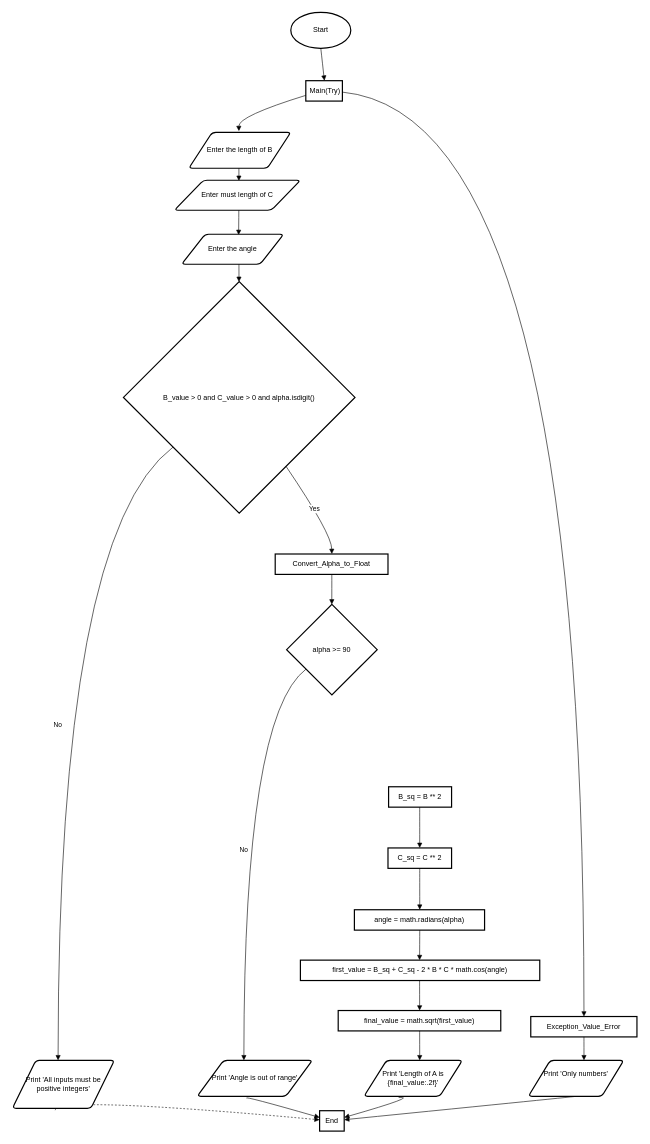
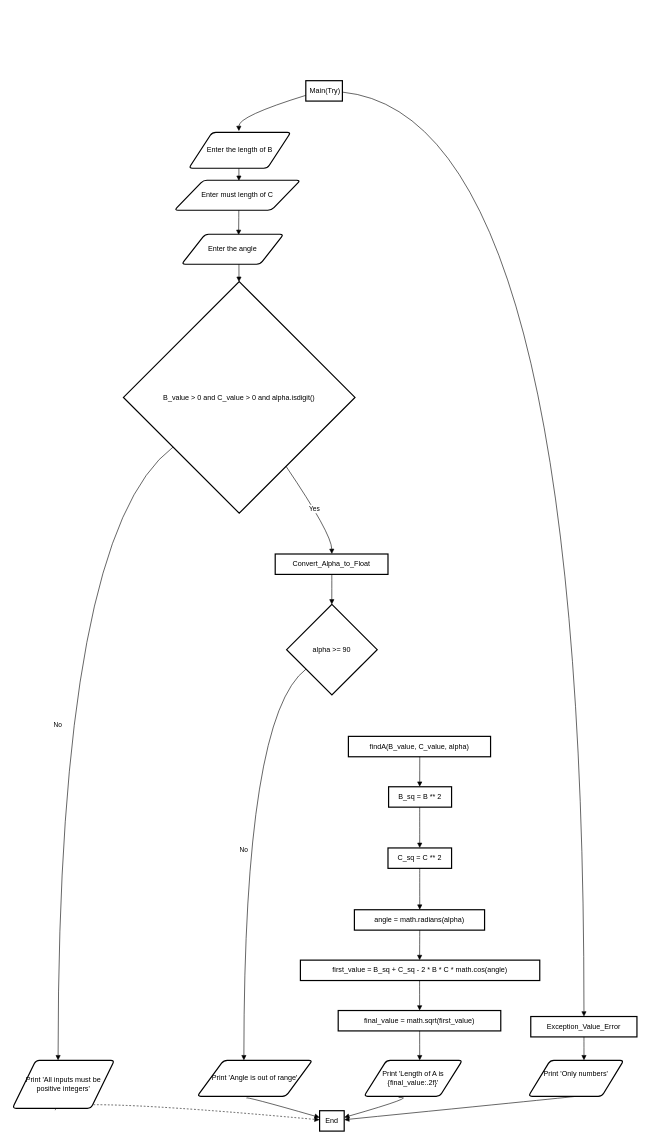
- <mxCell id="35" value="Start" style="strokeWidth=2;html=1;shape=mxgraph.flowchart.start_1;whiteSpace=wrap;" vertex="1" parent="1"><mxGeometry x="484" y="20" width="100" height="60" as="geometry" /></mxCell>
- <mxCell id="14" value="" style="curved=1;startArrow=none;endArrow=block;exitX=0.5;exitY=1;entryX=0.508;entryY=-0.006;rounded=0;exitDx=0;exitDy=0;exitPerimeter=0;" edge="1" parent="1" source="35" target="2"><mxGeometry relative="1" as="geometry"><Array as="points" /><mxPoint x="534.396" y="84" as="sourcePoint" /></mxGeometry></mxCell>
+ <mxCell id="7" value="findA(B_value, C_value, alpha)" style="whiteSpace=wrap;strokeWidth=2;" vertex="1" parent="1"><mxGeometry x="580" y="1227" width="237" height="34" as="geometry" /></mxCell>
+ <mxCell id="25" value="" style="curved=1;startArrow=none;endArrow=block;exitX=0.502;exitY=0.994;entryX=0.494;entryY=-0.006;rounded=0;" edge="1" parent="1" source="7" target="8"><mxGeometry relative="1" as="geometry"><Array as="points" /></mxGeometry></mxCell>
